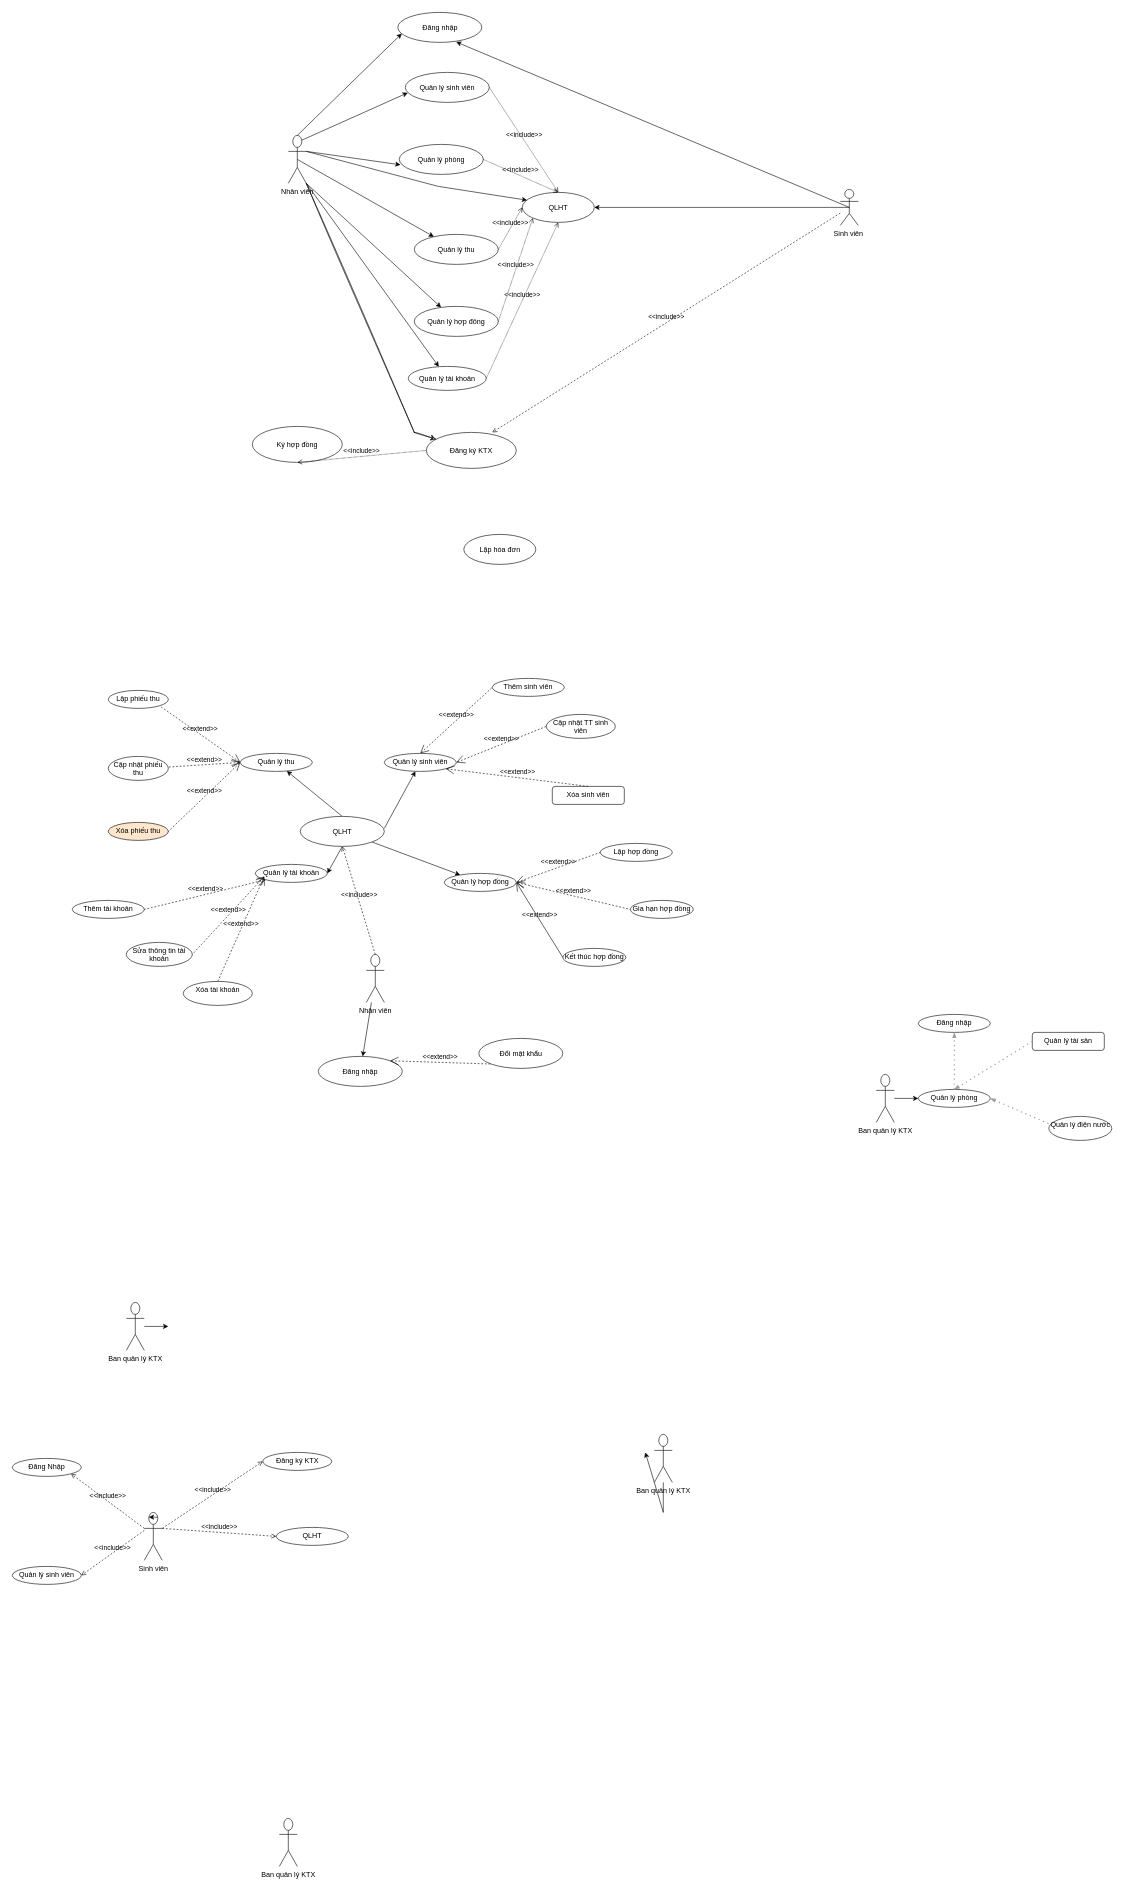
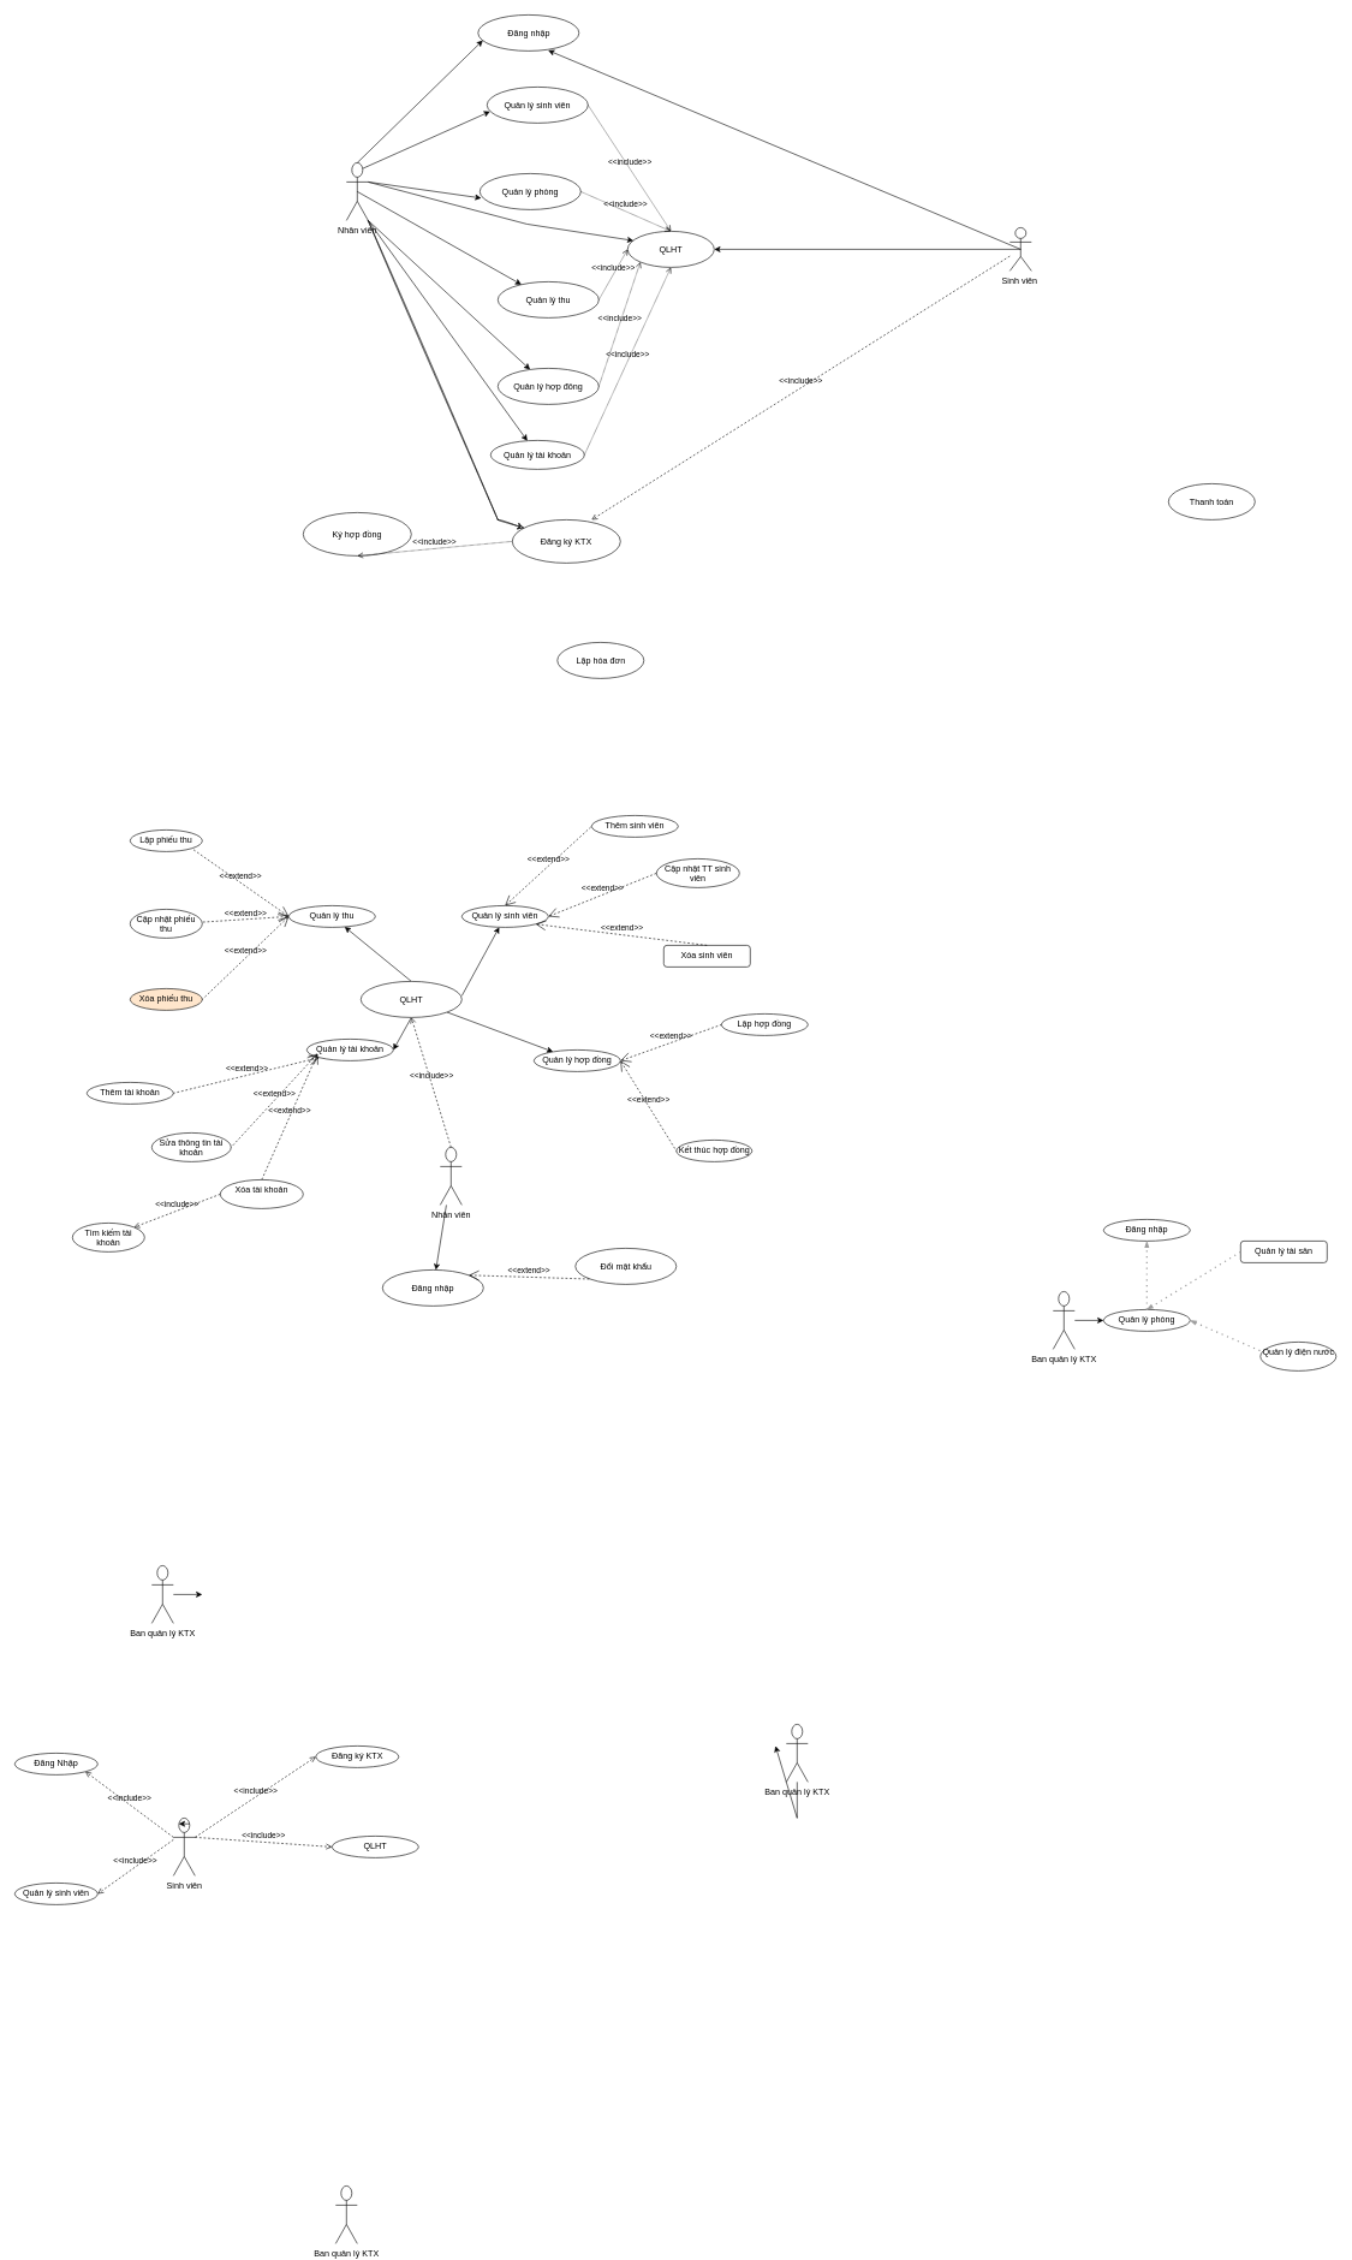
+ <mxCell id="54" value="Thanh toán" style="ellipse;whiteSpace=wrap;html=1;" parent="1" vertex="1"><mxGeometry x="1620" y="670" width="120" height="50" as="geometry" /></mxCell>
- <mxCell id="76" value="&amp;lt;&amp;lt;extend&amp;gt;&amp;gt;" style="edgeStyle=none;html=1;startArrow=open;endArrow=none;startSize=12;verticalAlign=bottom;dashed=1;labelBackgroundColor=none;entryX=0;entryY=0.5;entryDx=0;entryDy=0;exitX=1;exitY=0.5;exitDx=0;exitDy=0;" edge="1" parent="1" source="71" target="73"><mxGeometry width="160" relative="1" as="geometry"><mxPoint x="880" y="1525" as="sourcePoint" /><mxPoint x="895.355" y="1624.997" as="targetPoint" /></mxGeometry></mxCell>
- <mxCell id="73" value="Gia hạn hợp đồng" style="ellipse;whiteSpace=wrap;html=1;verticalAlign=top;" vertex="1" parent="1"><mxGeometry x="1050" y="1500" width="105" height="30" as="geometry" /></mxCell>
- <mxCell id="77" value="&amp;lt;&amp;lt;extend&amp;gt;&amp;gt;" style="edgeStyle=none;html=1;startArrow=open;endArrow=none;startSize=12;verticalAlign=bottom;dashed=0;labelBackgroundColor=none;entryX=0;entryY=0.5;entryDx=0;entryDy=0;exitX=1;exitY=0.5;exitDx=0;exitDy=0;" edge="1" parent="1" source="71" target="74"><mxGeometry width="160" relative="1" as="geometry"><mxPoint x="850" y="1555" as="sourcePoint" /><mxPoint x="865.355" y="1654.997" as="targetPoint" /></mxGeometry></mxCell>
+ <mxCell id="77" value="&amp;lt;&amp;lt;extend&amp;gt;&amp;gt;" style="edgeStyle=none;html=1;startArrow=open;endArrow=none;startSize=12;verticalAlign=bottom;dashed=1;labelBackgroundColor=none;entryX=0;entryY=0.5;entryDx=0;entryDy=0;exitX=1;exitY=0.5;exitDx=0;exitDy=0;" edge="1" parent="1" source="71" target="74"><mxGeometry width="160" relative="1" as="geometry"><mxPoint x="850" y="1555" as="sourcePoint" /><mxPoint x="865.355" y="1654.997" as="targetPoint" /></mxGeometry></mxCell>
+ <mxCell id="86" value="&amp;lt;&amp;lt;include&amp;gt;&amp;gt;" style="edgeStyle=none;html=1;endArrow=open;verticalAlign=bottom;dashed=1;labelBackgroundColor=none;exitX=0;exitY=0.5;exitDx=0;exitDy=0;entryX=1;entryY=0;entryDx=0;entryDy=0;" edge="1" parent="1" source="81" target="82"><mxGeometry width="160" relative="1" as="geometry"><mxPoint x="650" y="1480" as="sourcePoint" /><mxPoint x="150" y="1700" as="targetPoint" /></mxGeometry></mxCell>
+ <mxCell id="82" value="Tìm kiếm tài khoản" style="ellipse;whiteSpace=wrap;html=1;verticalAlign=top;" vertex="1" parent="1"><mxGeometry x="100" y="1695" width="100" height="40" as="geometry" /></mxCell>
